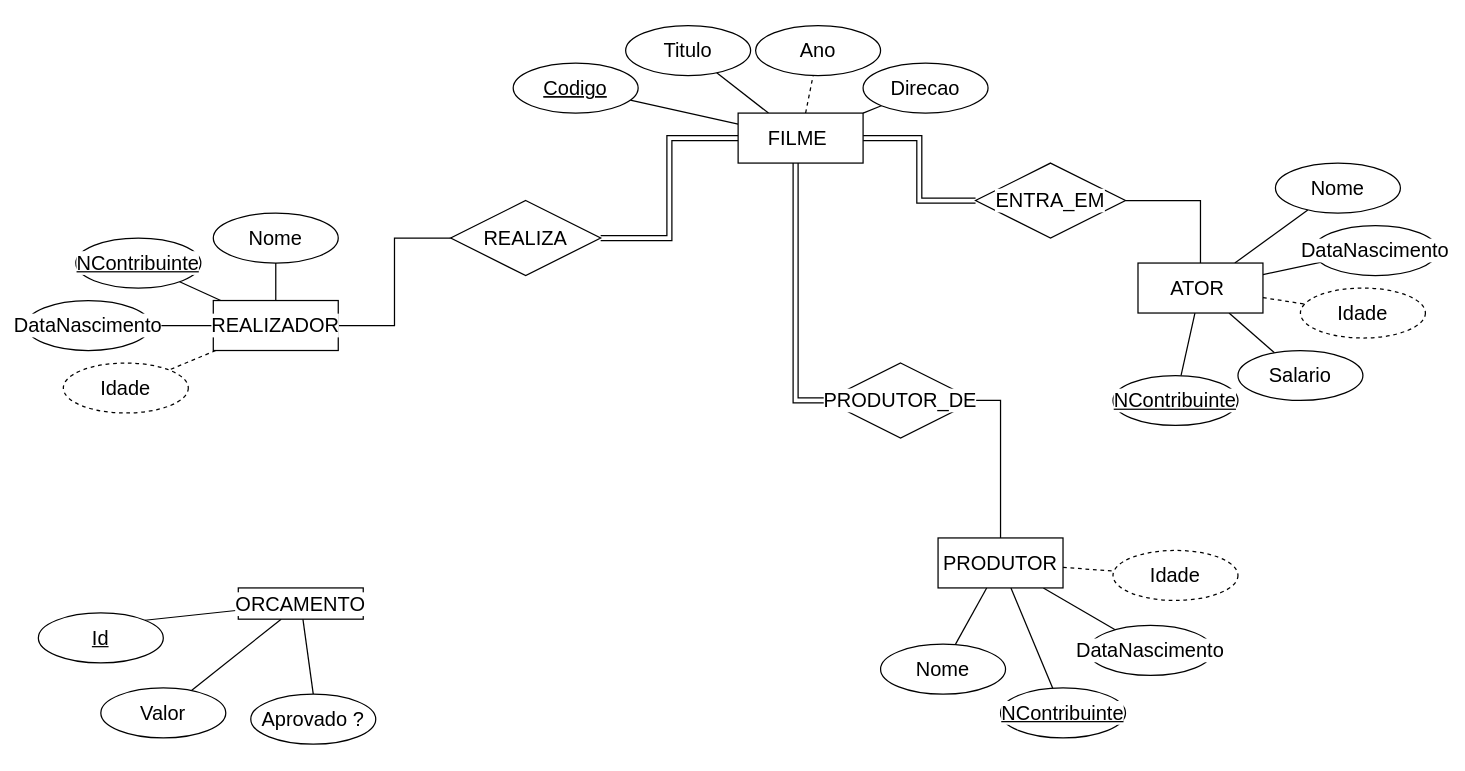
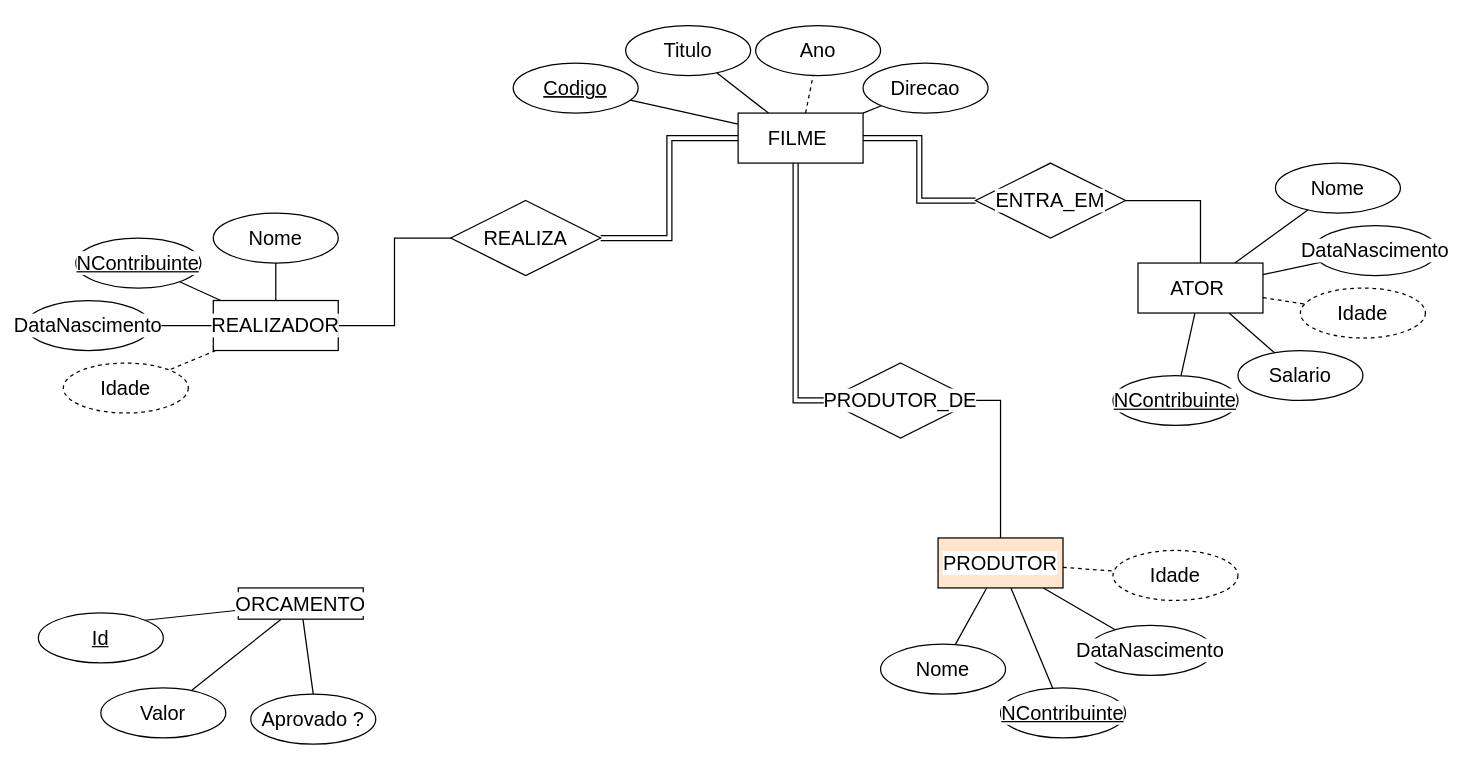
- <mxCell id="41" value="&lt;span id=&quot;docs-internal-guid-b2d54f66-7fff-5687-37bf-8b39f0719b1a&quot;&gt;&lt;span style=&quot;font-size: 12pt; font-family: Calibri, sans-serif; background-color: transparent; font-variant-numeric: normal; font-variant-east-asian: normal; font-variant-alternates: normal; font-variant-position: normal; font-variant-emoji: normal; vertical-align: baseline; white-space-collapse: preserve;&quot;&gt;PRODUTOR&lt;/span&gt;&lt;/span&gt;" style="whiteSpace=wrap;html=1;align=center;fontFamily=Helvetica;fontSize=11;fontColor=default;labelBackgroundColor=default;" parent="1" vertex="1"><mxGeometry x="750" y="430" width="100" height="40" as="geometry" /></mxCell>
+ <mxCell id="41" value="&lt;span id=&quot;docs-internal-guid-b2d54f66-7fff-5687-37bf-8b39f0719b1a&quot;&gt;&lt;span style=&quot;font-size: 12pt; font-family: Calibri, sans-serif; background-color: transparent; font-variant-numeric: normal; font-variant-east-asian: normal; font-variant-alternates: normal; font-variant-position: normal; font-variant-emoji: normal; vertical-align: baseline; white-space-collapse: preserve;&quot;&gt;PRODUTOR&lt;/span&gt;&lt;/span&gt;" style="whiteSpace=wrap;html=1;align=center;fontFamily=Helvetica;fontSize=11;fontColor=default;labelBackgroundColor=default;fillColor=#ffe6cc;" parent="1" vertex="1"><mxGeometry x="750" y="430" width="100" height="40" as="geometry" /></mxCell>
